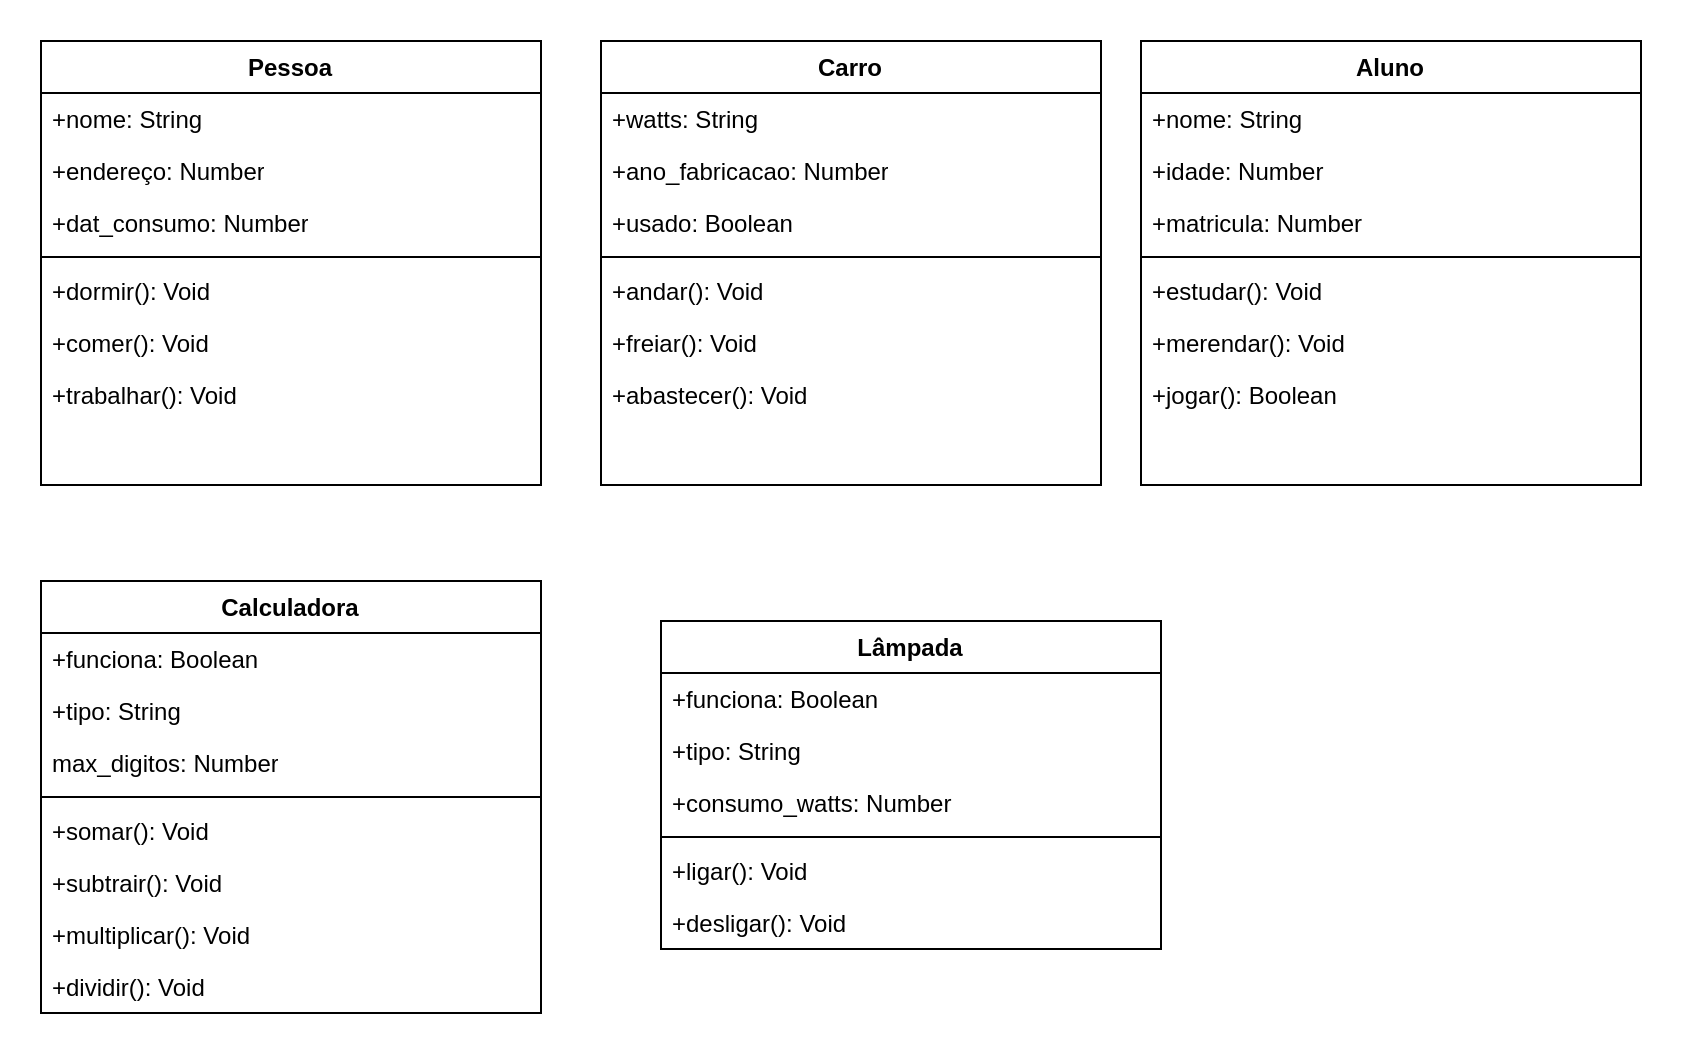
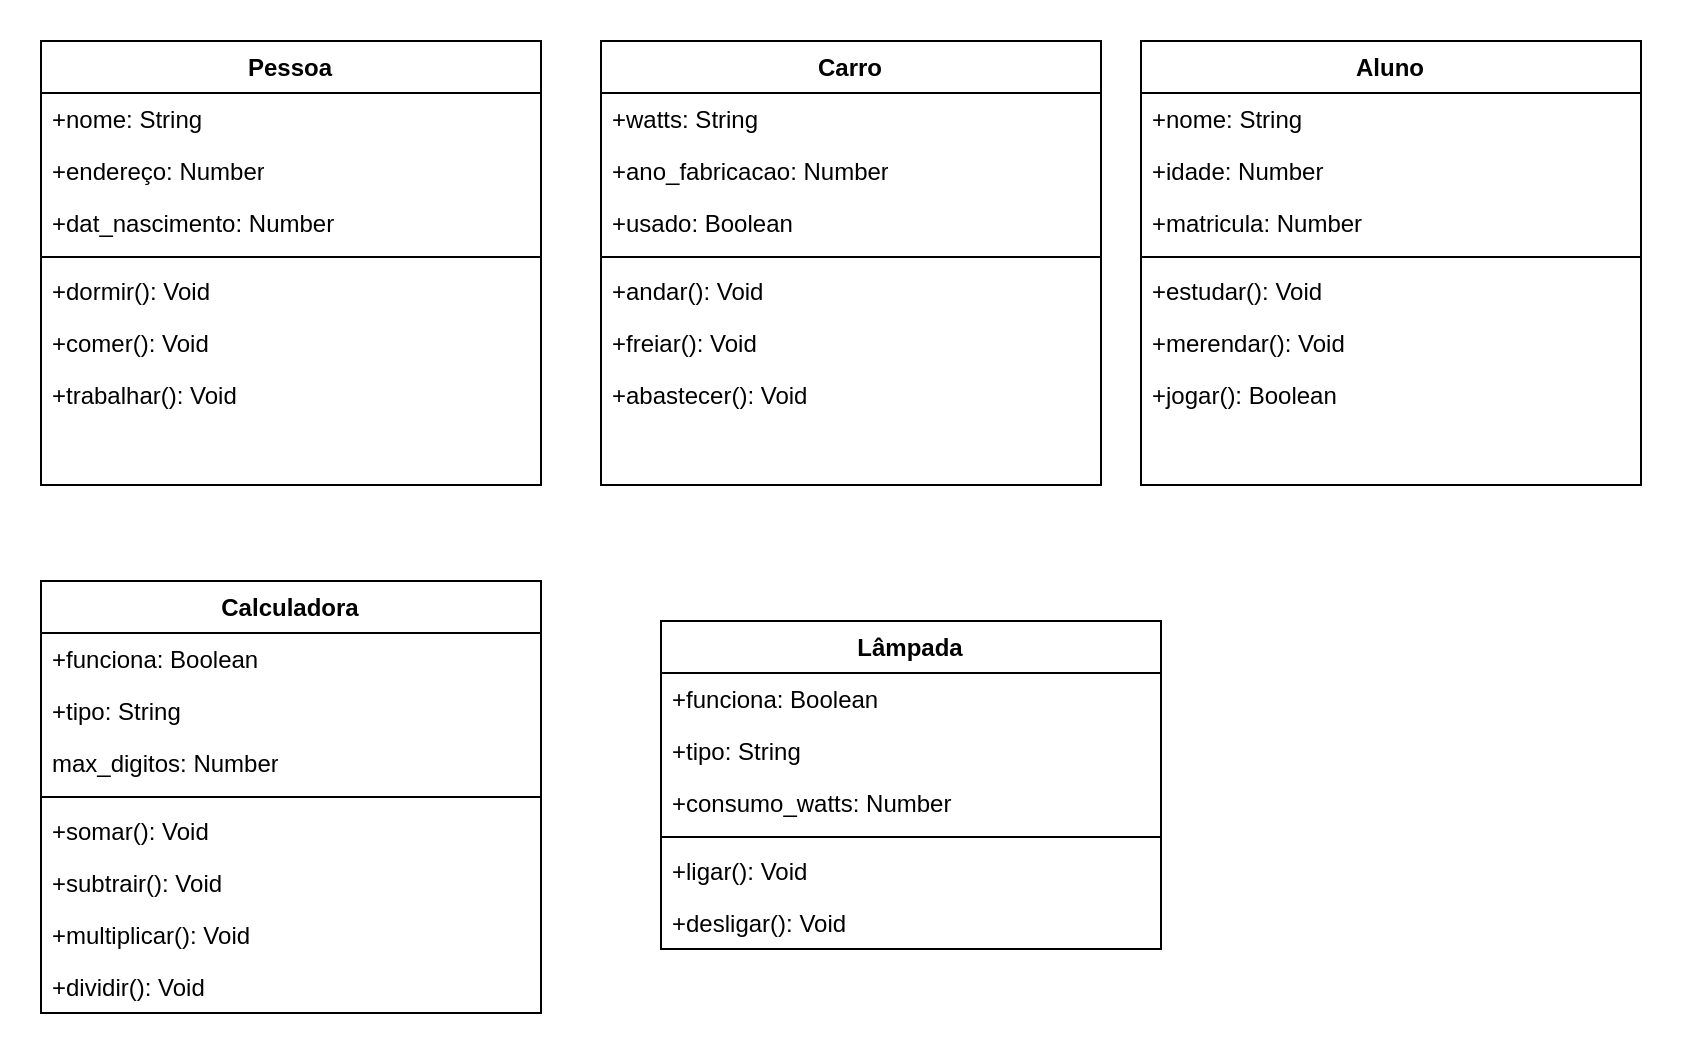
- <mxCell id="5" value="+dat_consumo: Number" style="text;strokeColor=none;fillColor=none;align=left;verticalAlign=top;spacingLeft=4;spacingRight=4;overflow=hidden;rotatable=0;points=[[0,0.5],[1,0.5]];portConstraint=eastwest;whiteSpace=wrap;html=1;" vertex="1" parent="2"><mxGeometry y="78" width="250" height="26" as="geometry" /></mxCell>
+ <mxCell id="5" value="+dat_nascimento: Number" style="text;strokeColor=none;fillColor=none;align=left;verticalAlign=top;spacingLeft=4;spacingRight=4;overflow=hidden;rotatable=0;points=[[0,0.5],[1,0.5]];portConstraint=eastwest;whiteSpace=wrap;html=1;" vertex="1" parent="2"><mxGeometry y="78" width="250" height="26" as="geometry" /></mxCell>
